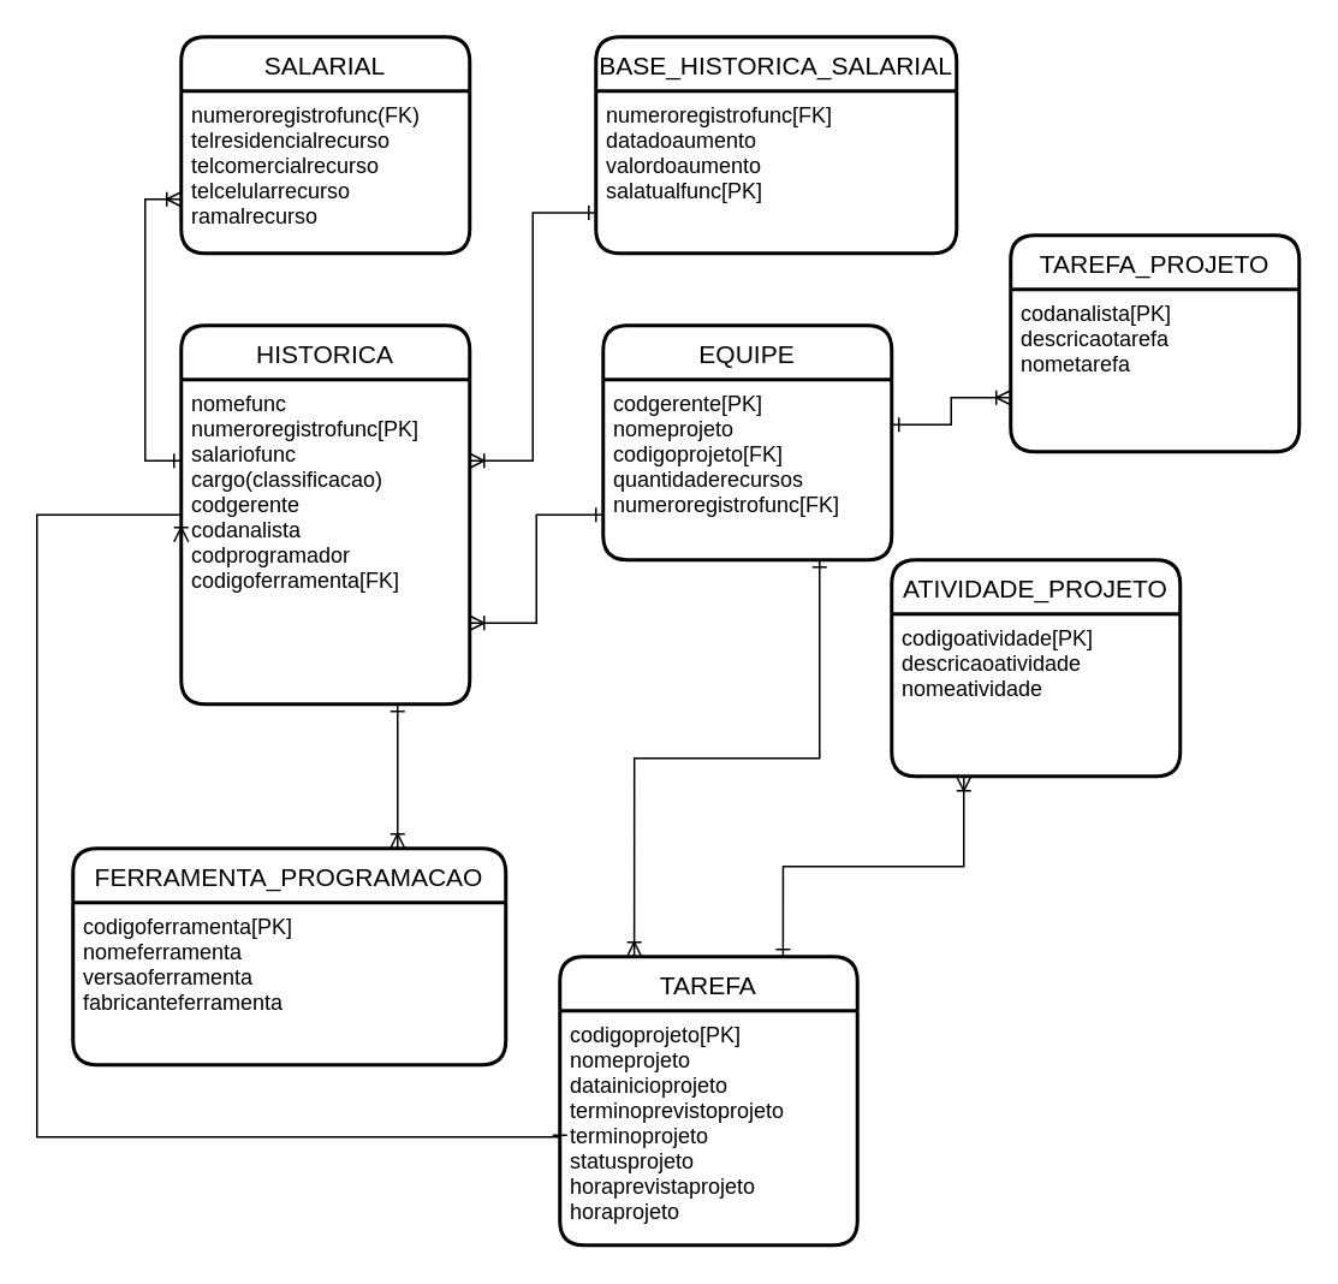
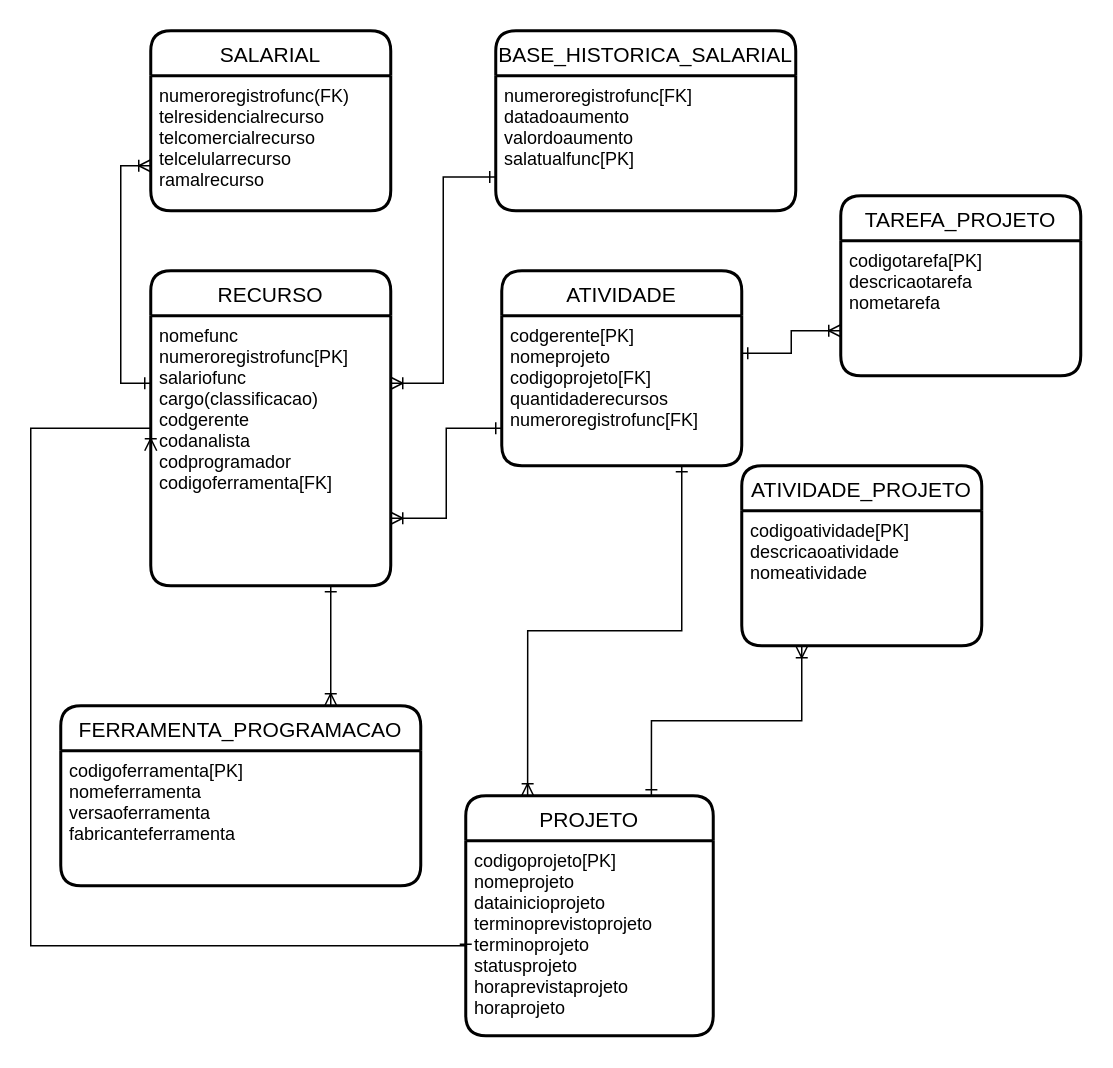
- <mxCell id="23" value="codanalista[PK]&#10;descricaotarefa&#10;nometarefa" style="align=left;strokeColor=none;fillColor=none;spacingLeft=4;fontSize=12;verticalAlign=top;resizable=0;rotatable=0;part=1;" parent="22" vertex="1"><mxGeometry y="30" width="160" height="90" as="geometry" /></mxCell>
+ <mxCell id="23" value="codigotarefa[PK]&#10;descricaotarefa&#10;nometarefa" style="align=left;strokeColor=none;fillColor=none;spacingLeft=4;fontSize=12;verticalAlign=top;resizable=0;rotatable=0;part=1;" parent="22" vertex="1"><mxGeometry y="30" width="160" height="90" as="geometry" /></mxCell>
- <mxCell id="2" value="HISTORICA" style="swimlane;childLayout=stackLayout;horizontal=1;startSize=30;horizontalStack=0;rounded=1;fontSize=14;fontStyle=0;strokeWidth=2;resizeParent=0;resizeLast=1;shadow=0;dashed=0;align=center;" parent="1" vertex="1"><mxGeometry x="100" y="180" width="160" height="210" as="geometry" /></mxCell>
+ <mxCell id="2" value="RECURSO" style="swimlane;childLayout=stackLayout;horizontal=1;startSize=30;horizontalStack=0;rounded=1;fontSize=14;fontStyle=0;strokeWidth=2;resizeParent=0;resizeLast=1;shadow=0;dashed=0;align=center;" parent="1" vertex="1"><mxGeometry x="100" y="180" width="160" height="210" as="geometry" /></mxCell>
- <mxCell id="11" value="EQUIPE" style="swimlane;childLayout=stackLayout;horizontal=1;startSize=30;horizontalStack=0;rounded=1;fontSize=14;fontStyle=0;strokeWidth=2;resizeParent=0;resizeLast=1;shadow=0;dashed=0;align=center;" parent="1" vertex="1"><mxGeometry x="334" y="180" width="160" height="130" as="geometry" /></mxCell>
+ <mxCell id="11" value="ATIVIDADE" style="swimlane;childLayout=stackLayout;horizontal=1;startSize=30;horizontalStack=0;rounded=1;fontSize=14;fontStyle=0;strokeWidth=2;resizeParent=0;resizeLast=1;shadow=0;dashed=0;align=center;" parent="1" vertex="1"><mxGeometry x="334" y="180" width="160" height="130" as="geometry" /></mxCell>
- <mxCell id="13" value="TAREFA" style="swimlane;childLayout=stackLayout;horizontal=1;startSize=30;horizontalStack=0;rounded=1;fontSize=14;fontStyle=0;strokeWidth=2;resizeParent=0;resizeLast=1;shadow=0;dashed=0;align=center;" parent="1" vertex="1"><mxGeometry x="310" y="530" width="165" height="160" as="geometry" /></mxCell>
+ <mxCell id="13" value="PROJETO" style="swimlane;childLayout=stackLayout;horizontal=1;startSize=30;horizontalStack=0;rounded=1;fontSize=14;fontStyle=0;strokeWidth=2;resizeParent=0;resizeLast=1;shadow=0;dashed=0;align=center;" parent="1" vertex="1"><mxGeometry x="310" y="530" width="165" height="160" as="geometry" /></mxCell>
